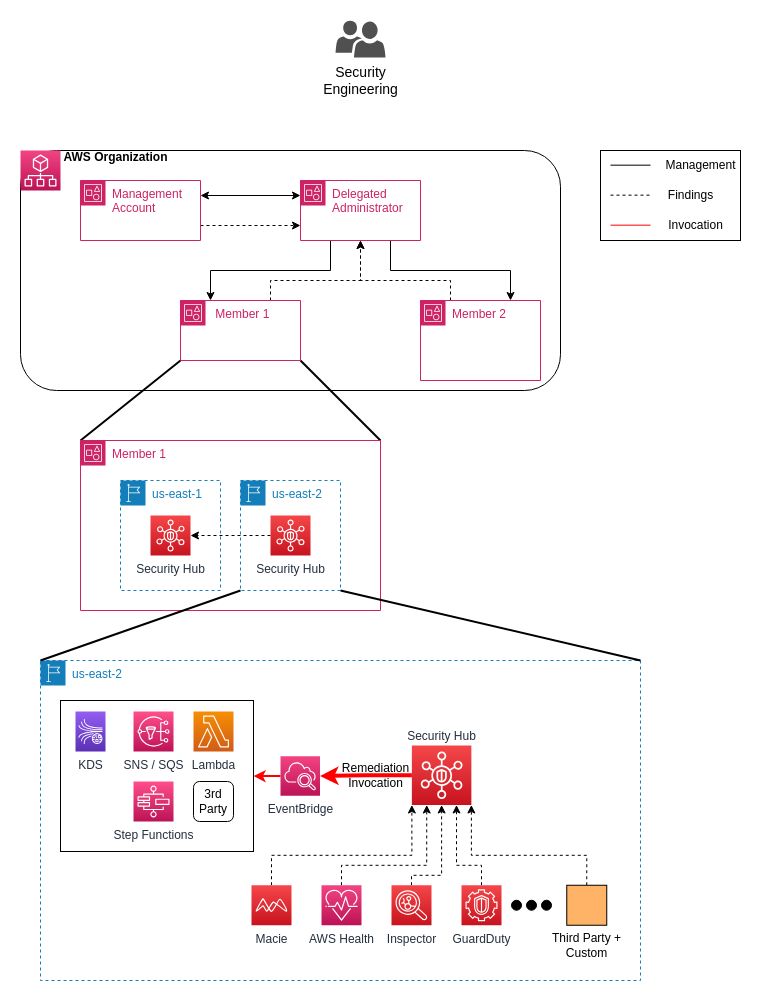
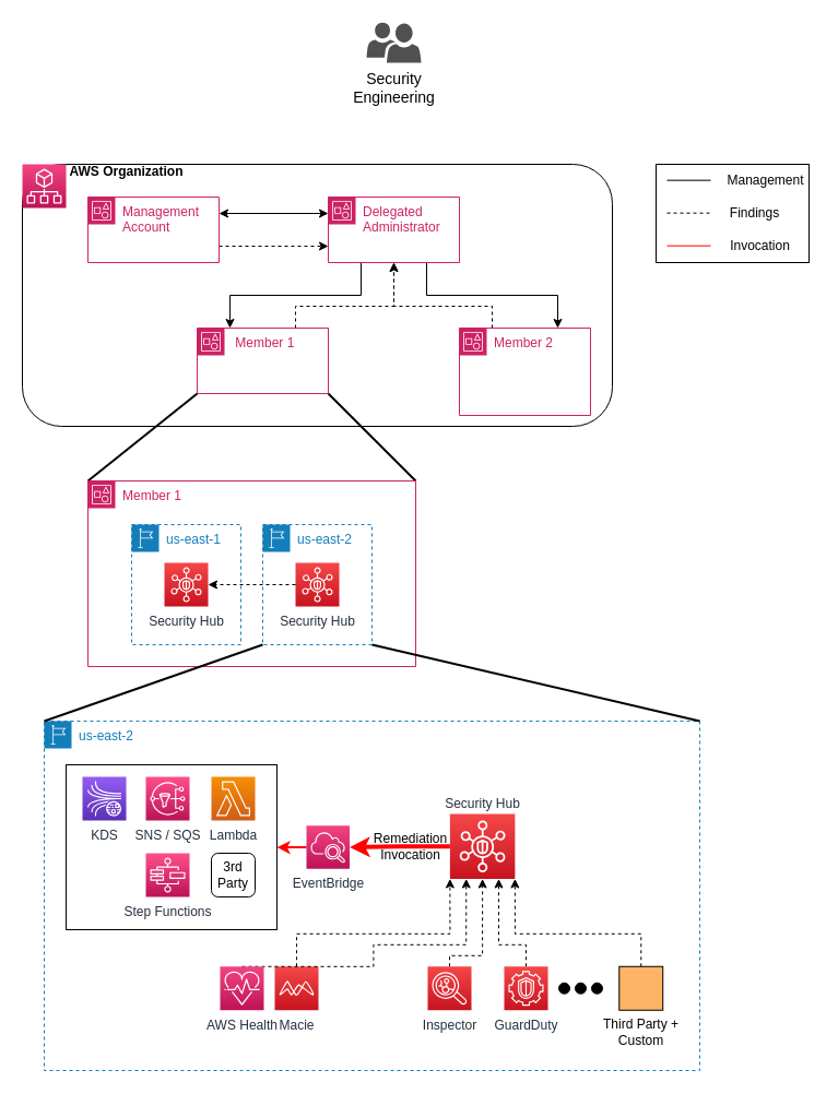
- <mxCell id="49" value="KDS" style="sketch=0;points=[[0,0,0],[0.25,0,0],[0.5,0,0],[0.75,0,0],[1,0,0],[0,1,0],[0.25,1,0],[0.5,1,0],[0.75,1,0],[1,1,0],[0,0.25,0],[0,0.5,0],[0,0.75,0],[1,0.25,0],[1,0.5,0],[1,0.75,0]];outlineConnect=0;fontColor=#232F3E;gradientColor=#945DF2;gradientDirection=north;fillColor=#5A30B5;strokeColor=#ffffff;dashed=0;verticalLabelPosition=bottom;verticalAlign=top;align=center;html=1;fontSize=12;fontStyle=0;aspect=fixed;shape=mxgraph.aws4.resourceIcon;resIcon=mxgraph.aws4.kinesis_data_streams;" parent="24" vertex="1"><mxGeometry x="35" y="51" width="30" height="40" as="geometry" /></mxCell>
+ <mxCell id="49" value="KDS" style="sketch=0;points=[[0,0,0],[0.25,0,0],[0.5,0,0],[0.75,0,0],[1,0,0],[0,1,0],[0.25,1,0],[0.5,1,0],[0.75,1,0],[1,1,0],[0,0.25,0],[0,0.5,0],[0,0.75,0],[1,0.25,0],[1,0.5,0],[1,0.75,0]];outlineConnect=0;fontColor=#232F3E;gradientColor=#945DF2;gradientDirection=north;fillColor=#5A30B5;strokeColor=#ffffff;dashed=0;verticalLabelPosition=bottom;verticalAlign=top;align=center;html=1;fontSize=12;fontStyle=0;aspect=fixed;shape=mxgraph.aws4.resourceIcon;resIcon=mxgraph.aws4.kinesis_data_streams;" parent="24" vertex="1"><mxGeometry x="35" y="51" width="40" height="40" as="geometry" /></mxCell>
- <mxCell id="30" value="AWS Health" style="sketch=0;points=[[0,0,0],[0.25,0,0],[0.5,0,0],[0.75,0,0],[1,0,0],[0,1,0],[0.25,1,0],[0.5,1,0],[0.75,1,0],[1,1,0],[0,0.25,0],[0,0.5,0],[0,0.75,0],[1,0.25,0],[1,0.5,0],[1,0.75,0]];points=[[0,0,0],[0.25,0,0],[0.5,0,0],[0.75,0,0],[1,0,0],[0,1,0],[0.25,1,0],[0.5,1,0],[0.75,1,0],[1,1,0],[0,0.25,0],[0,0.5,0],[0,0.75,0],[1,0.25,0],[1,0.5,0],[1,0.75,0]];outlineConnect=0;fontColor=#232F3E;gradientColor=#F34482;gradientDirection=north;fillColor=#BC1356;strokeColor=#ffffff;dashed=0;verticalLabelPosition=bottom;verticalAlign=top;align=center;html=1;fontSize=12;fontStyle=0;aspect=fixed;shape=mxgraph.aws4.resourceIcon;resIcon=mxgraph.aws4.personal_health_dashboard;" parent="24" vertex="1"><mxGeometry x="281" y="224.75" width="40" height="40" as="geometry" /></mxCell>
+ <mxCell id="30" value="AWS Health" style="sketch=0;points=[[0,0,0],[0.25,0,0],[0.5,0,0],[0.75,0,0],[1,0,0],[0,1,0],[0.25,1,0],[0.5,1,0],[0.75,1,0],[1,1,0],[0,0.25,0],[0,0.5,0],[0,0.75,0],[1,0.25,0],[1,0.5,0],[1,0.75,0]];points=[[0,0,0],[0.25,0,0],[0.5,0,0],[0.75,0,0],[1,0,0],[0,1,0],[0.25,1,0],[0.5,1,0],[0.75,1,0],[1,1,0],[0,0.25,0],[0,0.5,0],[0,0.75,0],[1,0.25,0],[1,0.5,0],[1,0.75,0]];outlineConnect=0;fontColor=#232F3E;gradientColor=#F34482;gradientDirection=north;fillColor=#BC1356;strokeColor=#ffffff;dashed=0;verticalLabelPosition=bottom;verticalAlign=top;align=center;html=1;fontSize=12;fontStyle=0;aspect=fixed;shape=mxgraph.aws4.resourceIcon;resIcon=mxgraph.aws4.personal_health_dashboard;" parent="24" vertex="1"><mxGeometry x="161" y="224.75" width="40" height="40" as="geometry" /></mxCell>
